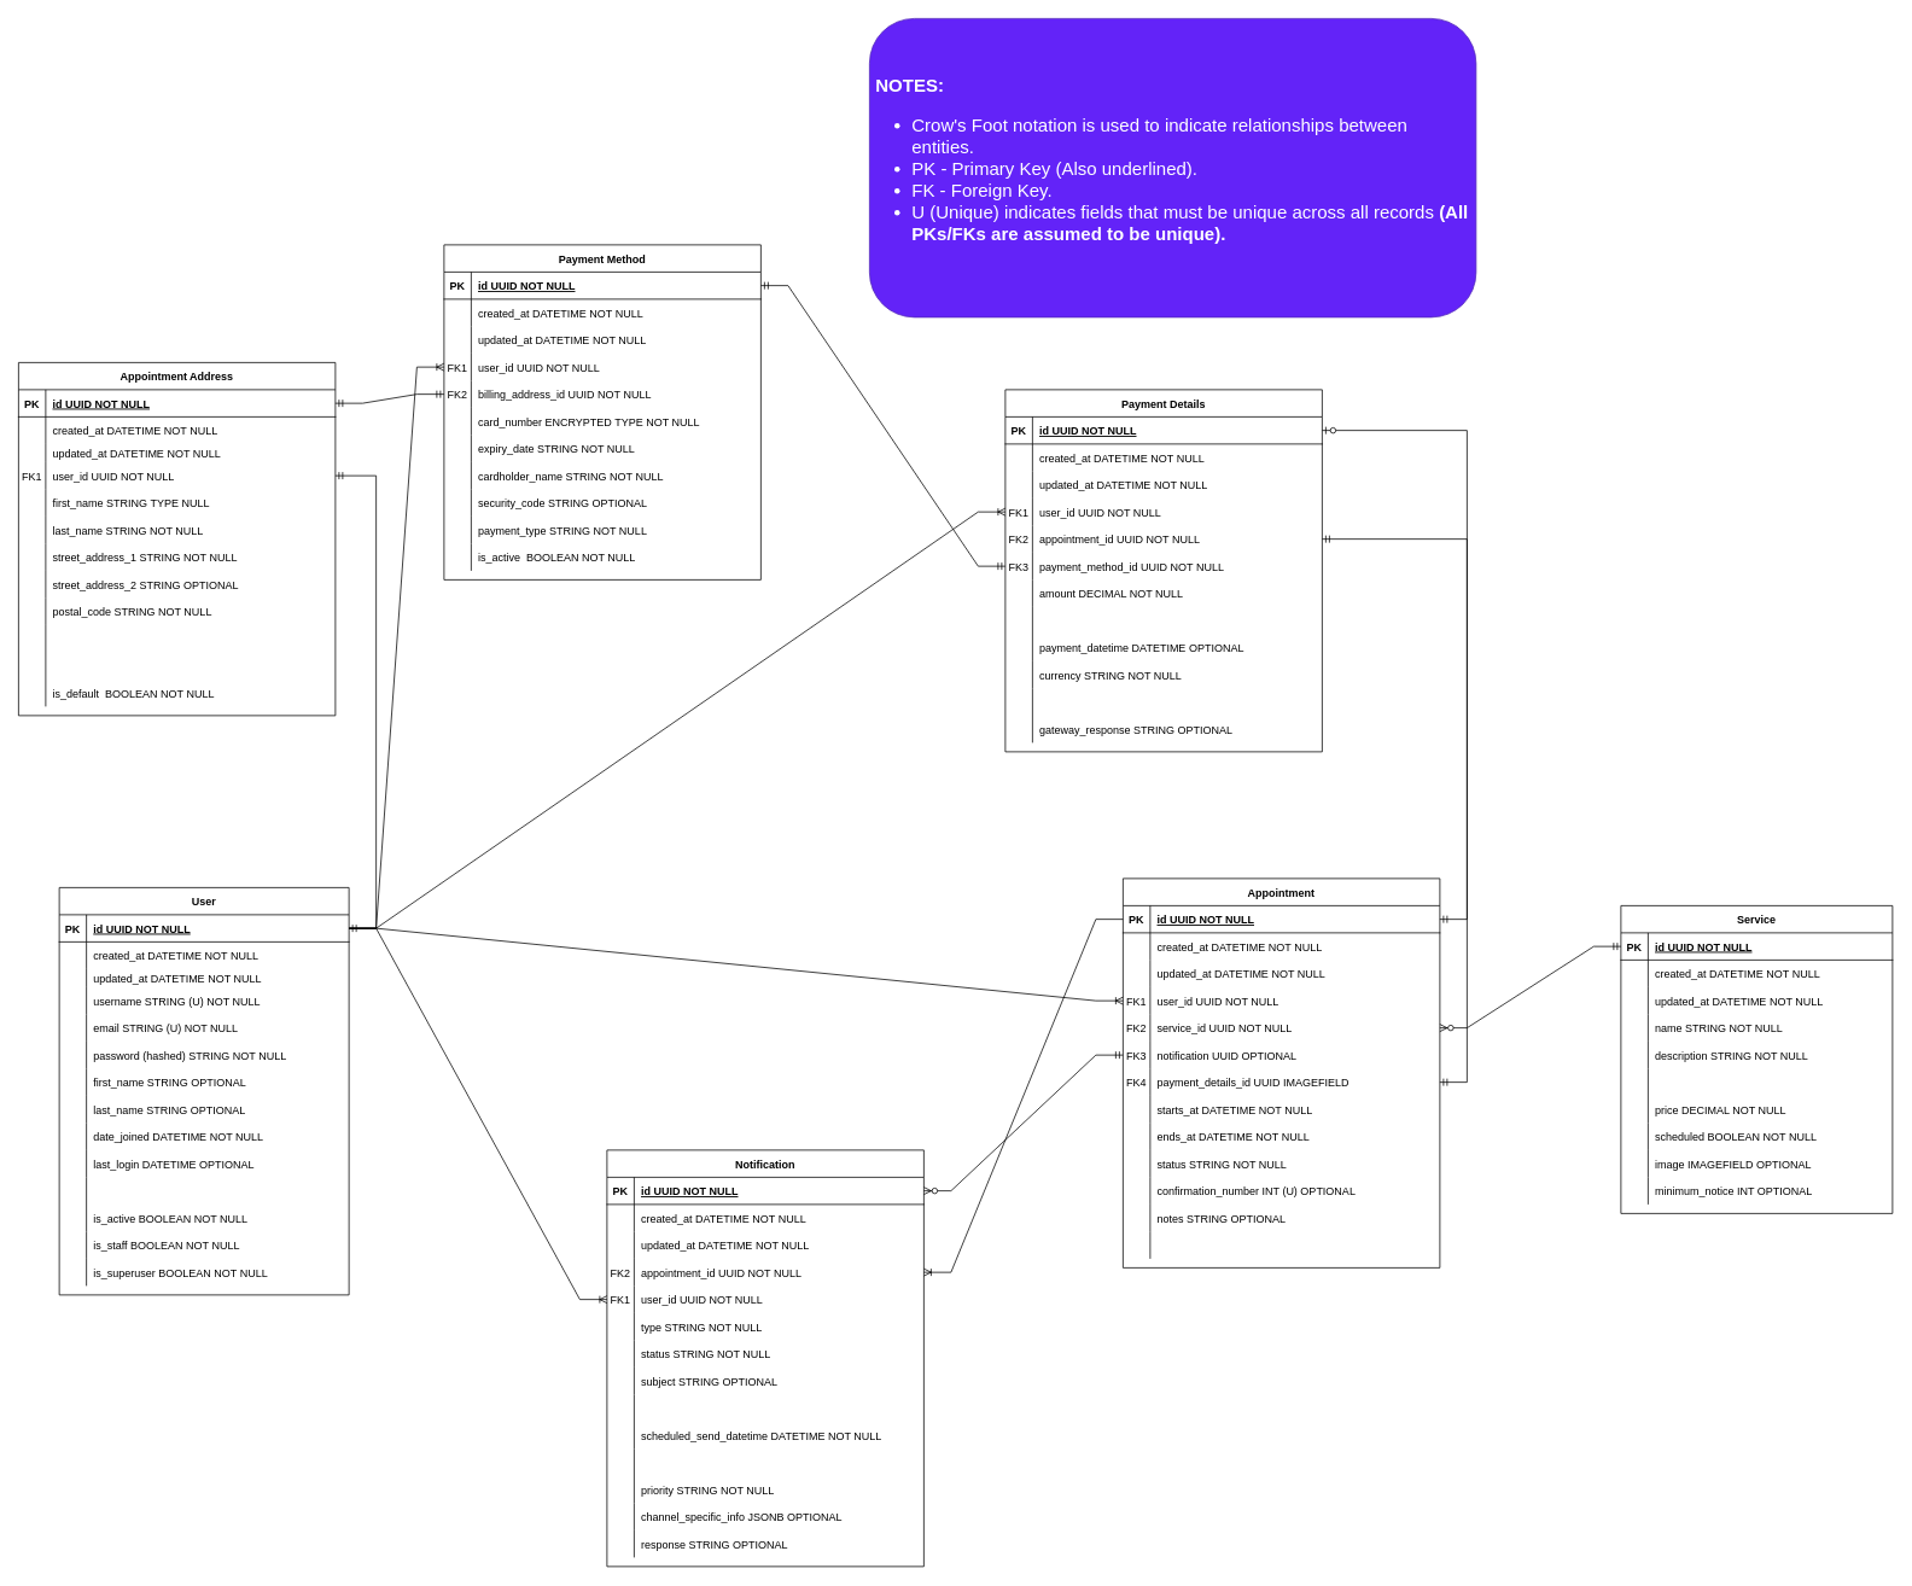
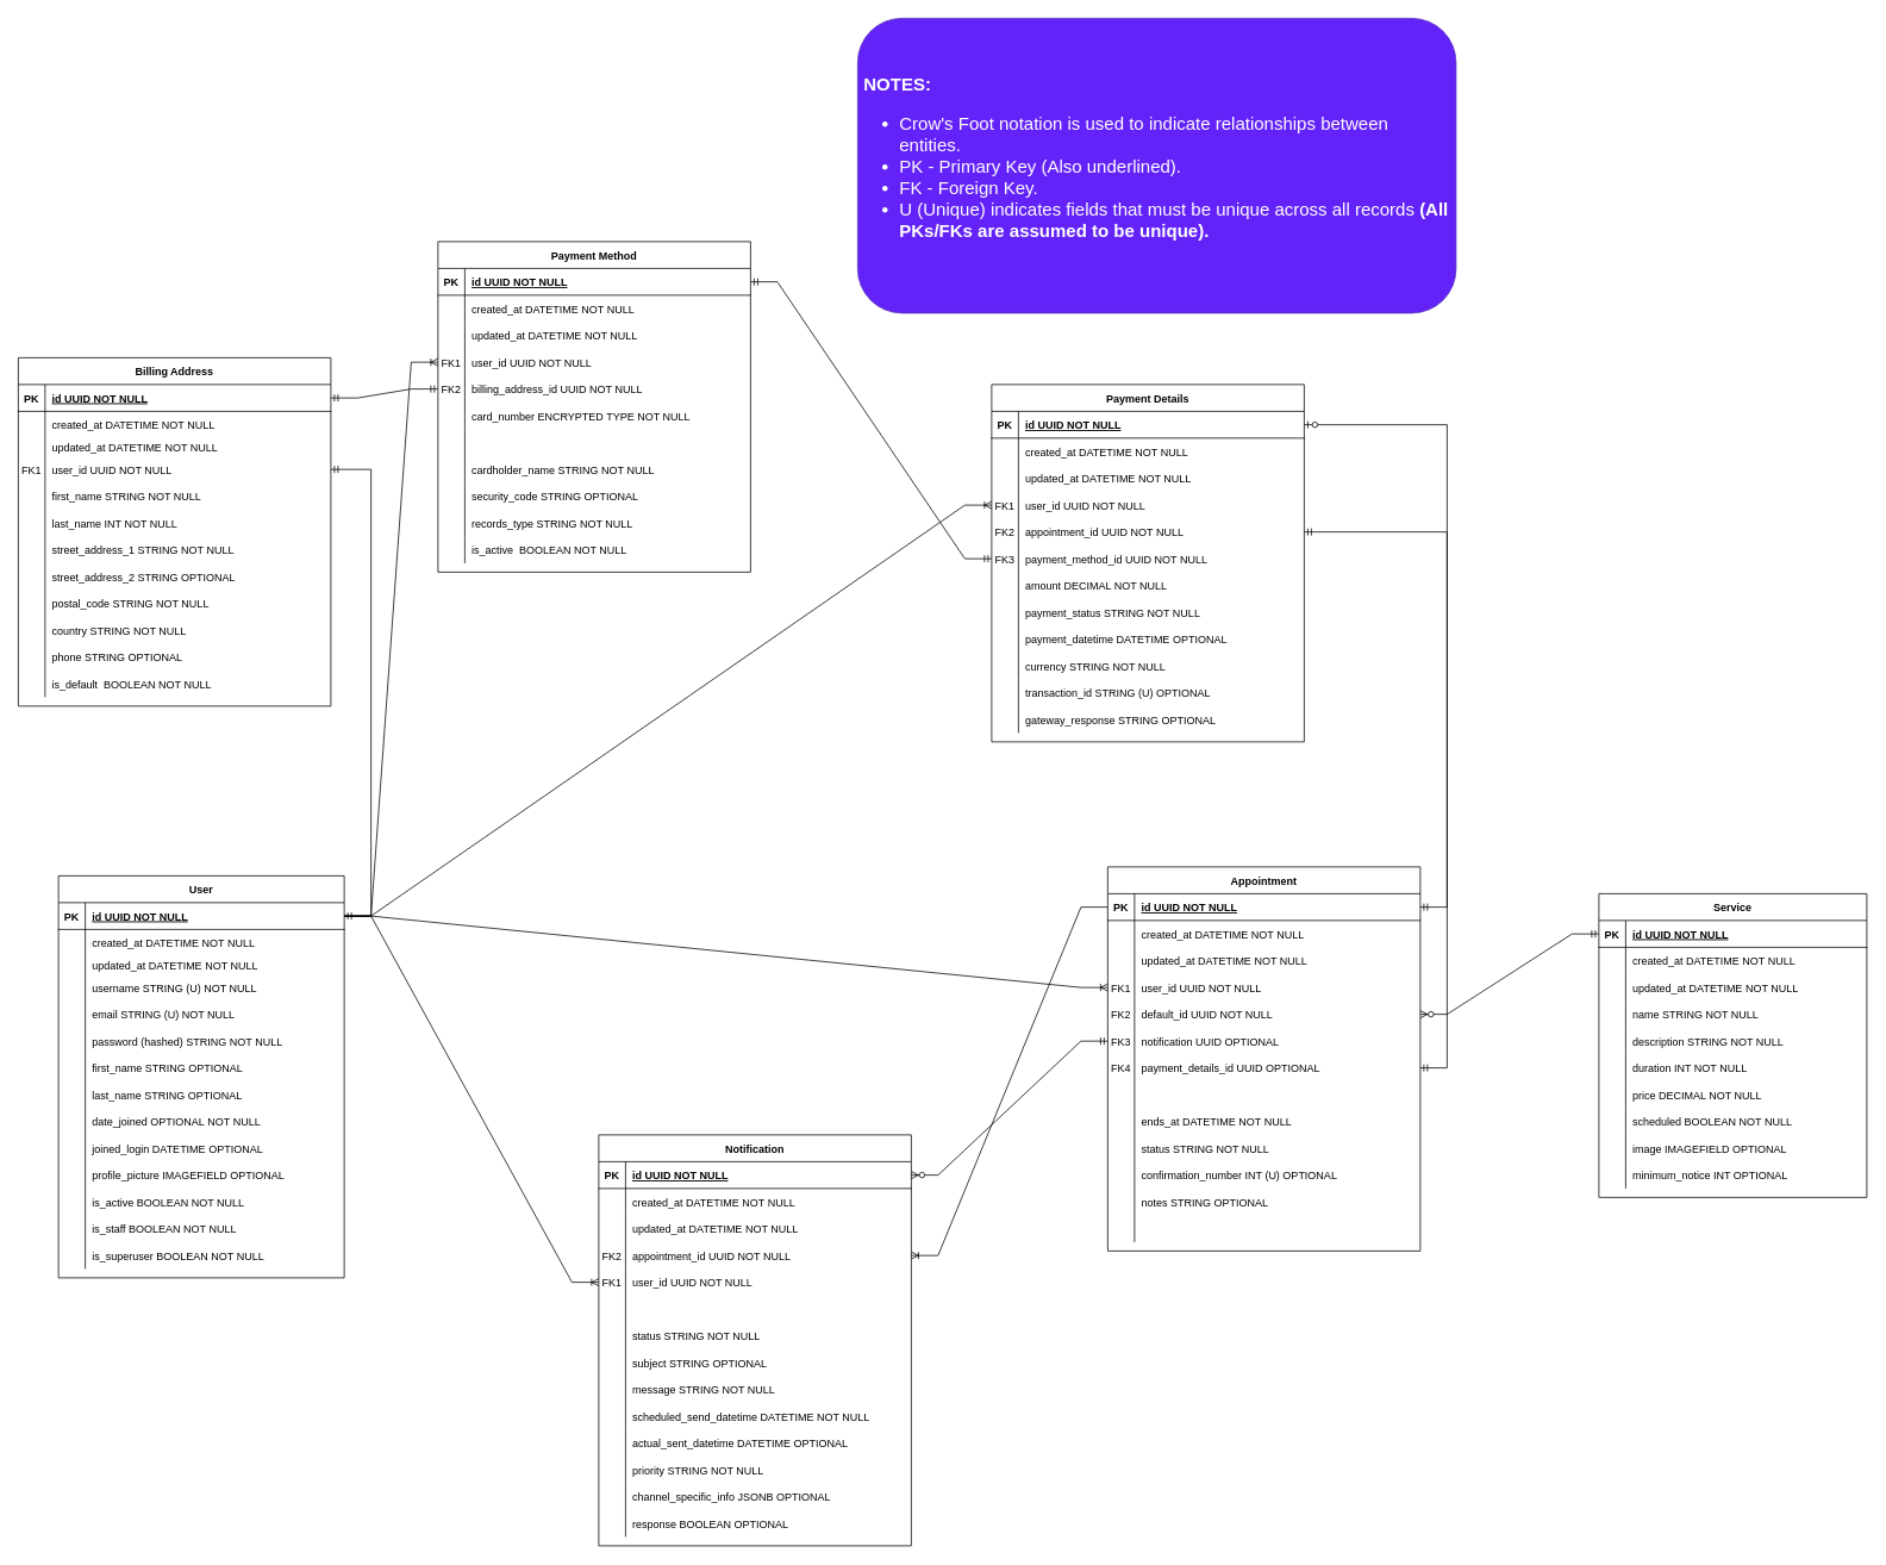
- <mxCell id="231" value="Appointment Address" style="shape=table;startSize=30;container=1;collapsible=1;childLayout=tableLayout;fixedRows=1;rowLines=0;fontStyle=1;align=center;resizeLast=1;" parent="1" vertex="1"><mxGeometry x="20" y="400" width="350" height="390" as="geometry" /></mxCell>
+ <mxCell id="231" value="Billing Address" style="shape=table;startSize=30;container=1;collapsible=1;childLayout=tableLayout;fixedRows=1;rowLines=0;fontStyle=1;align=center;resizeLast=1;" parent="1" vertex="1"><mxGeometry x="20" y="400" width="350" height="390" as="geometry" /></mxCell>
- <mxCell id="218" value="expiry_date STRING NOT NULL" style="shape=partialRectangle;overflow=hidden;connectable=0;fillColor=none;top=0;left=0;bottom=0;right=0;align=left;spacingLeft=6;fontStyle=0" parent="216" vertex="1"><mxGeometry x="30" width="320" height="30" as="geometry"><mxRectangle width="320" height="30" as="alternateBounds" /></mxGeometry></mxCell>
- <mxCell id="246" value="first_name STRING TYPE NULL" style="shape=partialRectangle;overflow=hidden;connectable=0;fillColor=none;top=0;left=0;bottom=0;right=0;align=left;spacingLeft=6;fontStyle=0" parent="244" vertex="1"><mxGeometry x="30" width="320" height="30" as="geometry"><mxRectangle width="320" height="30" as="alternateBounds" /></mxGeometry></mxCell>
+ <mxCell id="246" value="first_name STRING NOT NULL" style="shape=partialRectangle;overflow=hidden;connectable=0;fillColor=none;top=0;left=0;bottom=0;right=0;align=left;spacingLeft=6;fontStyle=0" parent="244" vertex="1"><mxGeometry x="30" width="320" height="30" as="geometry"><mxRectangle width="320" height="30" as="alternateBounds" /></mxGeometry></mxCell>
- <mxCell id="249" value="last_name STRING NOT NULL" style="shape=partialRectangle;overflow=hidden;connectable=0;fillColor=none;top=0;left=0;bottom=0;right=0;align=left;spacingLeft=6;fontStyle=0" parent="247" vertex="1"><mxGeometry x="30" width="320" height="30" as="geometry"><mxRectangle width="320" height="30" as="alternateBounds" /></mxGeometry></mxCell>
+ <mxCell id="249" value="last_name INT NOT NULL" style="shape=partialRectangle;overflow=hidden;connectable=0;fillColor=none;top=0;left=0;bottom=0;right=0;align=left;spacingLeft=6;fontStyle=0" parent="247" vertex="1"><mxGeometry x="30" width="320" height="30" as="geometry"><mxRectangle width="320" height="30" as="alternateBounds" /></mxGeometry></mxCell>
- <mxCell id="227" value="payment_type STRING NOT NULL" style="shape=partialRectangle;overflow=hidden;connectable=0;fillColor=none;top=0;left=0;bottom=0;right=0;align=left;spacingLeft=6;fontStyle=0" parent="225" vertex="1"><mxGeometry x="30" width="320" height="30" as="geometry"><mxRectangle width="320" height="30" as="alternateBounds" /></mxGeometry></mxCell>
+ <mxCell id="227" value="records_type STRING NOT NULL" style="shape=partialRectangle;overflow=hidden;connectable=0;fillColor=none;top=0;left=0;bottom=0;right=0;align=left;spacingLeft=6;fontStyle=0" parent="225" vertex="1"><mxGeometry x="30" width="320" height="30" as="geometry"><mxRectangle width="320" height="30" as="alternateBounds" /></mxGeometry></mxCell>
+ <mxCell id="184" value="payment_status STRING NOT NULL" style="shape=partialRectangle;overflow=hidden;connectable=0;fillColor=none;top=0;left=0;bottom=0;right=0;align=left;spacingLeft=6;fontStyle=0" parent="182" vertex="1"><mxGeometry x="30" width="320" height="30" as="geometry"><mxRectangle width="320" height="30" as="alternateBounds" /></mxGeometry></mxCell>
+ <mxCell id="261" value="country STRING NOT NULL" style="shape=partialRectangle;overflow=hidden;connectable=0;fillColor=none;top=0;left=0;bottom=0;right=0;align=left;spacingLeft=6;fontStyle=0" parent="259" vertex="1"><mxGeometry x="30" width="320" height="30" as="geometry"><mxRectangle width="320" height="30" as="alternateBounds" /></mxGeometry></mxCell>
+ <mxCell id="264" value="phone STRING OPTIONAL" style="shape=partialRectangle;overflow=hidden;connectable=0;fillColor=none;top=0;left=0;bottom=0;right=0;align=left;spacingLeft=6;fontStyle=0" parent="262" vertex="1"><mxGeometry x="30" width="320" height="30" as="geometry"><mxRectangle width="320" height="30" as="alternateBounds" /></mxGeometry></mxCell>
+ <mxCell id="193" value="transaction_id STRING (U) OPTIONAL" style="shape=partialRectangle;overflow=hidden;connectable=0;fillColor=none;top=0;left=0;bottom=0;right=0;align=left;spacingLeft=6;fontStyle=0" parent="191" vertex="1"><mxGeometry x="30" width="320" height="30" as="geometry"><mxRectangle width="320" height="30" as="alternateBounds" /></mxGeometry></mxCell>
- <mxCell id="17" value="service_id UUID NOT NULL" style="shape=partialRectangle;overflow=hidden;connectable=0;fillColor=none;top=0;left=0;bottom=0;right=0;align=left;spacingLeft=6;" parent="15" vertex="1"><mxGeometry x="30" width="320" height="30" as="geometry"><mxRectangle width="320" height="30" as="alternateBounds" /></mxGeometry></mxCell>
+ <mxCell id="17" value="default_id UUID NOT NULL" style="shape=partialRectangle;overflow=hidden;connectable=0;fillColor=none;top=0;left=0;bottom=0;right=0;align=left;spacingLeft=6;" parent="15" vertex="1"><mxGeometry x="30" width="320" height="30" as="geometry"><mxRectangle width="320" height="30" as="alternateBounds" /></mxGeometry></mxCell>
- <mxCell id="23" value="payment_details_id UUID IMAGEFIELD" style="shape=partialRectangle;overflow=hidden;connectable=0;fillColor=none;top=0;left=0;bottom=0;right=0;align=left;spacingLeft=6;" parent="21" vertex="1"><mxGeometry x="30" width="320" height="30" as="geometry"><mxRectangle width="320" height="30" as="alternateBounds" /></mxGeometry></mxCell>
+ <mxCell id="23" value="payment_details_id UUID OPTIONAL" style="shape=partialRectangle;overflow=hidden;connectable=0;fillColor=none;top=0;left=0;bottom=0;right=0;align=left;spacingLeft=6;" parent="21" vertex="1"><mxGeometry x="30" width="320" height="30" as="geometry"><mxRectangle width="320" height="30" as="alternateBounds" /></mxGeometry></mxCell>
+ <mxCell id="60" value="duration INT NOT NULL" style="shape=partialRectangle;overflow=hidden;connectable=0;fillColor=none;top=0;left=0;bottom=0;right=0;align=left;spacingLeft=6;fontStyle=0" parent="58" vertex="1"><mxGeometry x="30" width="270" height="30" as="geometry"><mxRectangle width="270" height="30" as="alternateBounds" /></mxGeometry></mxCell>
- <mxCell id="26" value="starts_at DATETIME NOT NULL" style="shape=partialRectangle;overflow=hidden;connectable=0;fillColor=none;top=0;left=0;bottom=0;right=0;align=left;spacingLeft=6;" parent="24" vertex="1"><mxGeometry x="30" width="320" height="30" as="geometry"><mxRectangle width="320" height="30" as="alternateBounds" /></mxGeometry></mxCell>
- <mxCell id="100" value="date_joined DATETIME NOT NULL" style="shape=partialRectangle;overflow=hidden;connectable=0;fillColor=none;top=0;left=0;bottom=0;right=0;align=left;spacingLeft=6;" parent="98" vertex="1"><mxGeometry x="30" width="290" height="30" as="geometry"><mxRectangle width="290" height="30" as="alternateBounds" /></mxGeometry></mxCell>
+ <mxCell id="100" value="date_joined OPTIONAL NOT NULL" style="shape=partialRectangle;overflow=hidden;connectable=0;fillColor=none;top=0;left=0;bottom=0;right=0;align=left;spacingLeft=6;" parent="98" vertex="1"><mxGeometry x="30" width="290" height="30" as="geometry"><mxRectangle width="290" height="30" as="alternateBounds" /></mxGeometry></mxCell>
- <mxCell id="103" value="last_login DATETIME OPTIONAL" style="shape=partialRectangle;overflow=hidden;connectable=0;fillColor=none;top=0;left=0;bottom=0;right=0;align=left;spacingLeft=6;" parent="101" vertex="1"><mxGeometry x="30" width="290" height="30" as="geometry"><mxRectangle width="290" height="30" as="alternateBounds" /></mxGeometry></mxCell>
+ <mxCell id="103" value="joined_login DATETIME OPTIONAL" style="shape=partialRectangle;overflow=hidden;connectable=0;fillColor=none;top=0;left=0;bottom=0;right=0;align=left;spacingLeft=6;" parent="101" vertex="1"><mxGeometry x="30" width="290" height="30" as="geometry"><mxRectangle width="290" height="30" as="alternateBounds" /></mxGeometry></mxCell>
+ <mxCell id="106" value="profile_picture IMAGEFIELD OPTIONAL" style="shape=partialRectangle;overflow=hidden;connectable=0;fillColor=none;top=0;left=0;bottom=0;right=0;align=left;spacingLeft=6;" parent="104" vertex="1"><mxGeometry x="30" width="290" height="30" as="geometry"><mxRectangle width="290" height="30" as="alternateBounds" /></mxGeometry></mxCell>
- <mxCell id="135" value="type STRING NOT NULL" style="shape=partialRectangle;overflow=hidden;connectable=0;fillColor=none;top=0;left=0;bottom=0;right=0;align=left;spacingLeft=6;" parent="133" vertex="1"><mxGeometry x="30" width="320" height="30" as="geometry"><mxRectangle width="320" height="30" as="alternateBounds" /></mxGeometry></mxCell>
+ <mxCell id="144" value="message STRING NOT NULL" style="shape=partialRectangle;overflow=hidden;connectable=0;fillColor=none;top=0;left=0;bottom=0;right=0;align=left;spacingLeft=6;" parent="142" vertex="1"><mxGeometry x="30" width="320" height="30" as="geometry"><mxRectangle width="320" height="30" as="alternateBounds" /></mxGeometry></mxCell>
+ <mxCell id="150" value="actual_sent_datetime DATETIME OPTIONAL" style="shape=partialRectangle;overflow=hidden;connectable=0;fillColor=none;top=0;left=0;bottom=0;right=0;align=left;spacingLeft=6;" parent="148" vertex="1"><mxGeometry x="30" width="320" height="30" as="geometry"><mxRectangle width="320" height="30" as="alternateBounds" /></mxGeometry></mxCell>
- <mxCell id="159" value="response STRING OPTIONAL" style="shape=partialRectangle;overflow=hidden;connectable=0;fillColor=none;top=0;left=0;bottom=0;right=0;align=left;spacingLeft=6;" parent="157" vertex="1"><mxGeometry x="30" width="320" height="30" as="geometry"><mxRectangle width="320" height="30" as="alternateBounds" /></mxGeometry></mxCell>
+ <mxCell id="159" value="response BOOLEAN OPTIONAL" style="shape=partialRectangle;overflow=hidden;connectable=0;fillColor=none;top=0;left=0;bottom=0;right=0;align=left;spacingLeft=6;" parent="157" vertex="1"><mxGeometry x="30" width="320" height="30" as="geometry"><mxRectangle width="320" height="30" as="alternateBounds" /></mxGeometry></mxCell>
